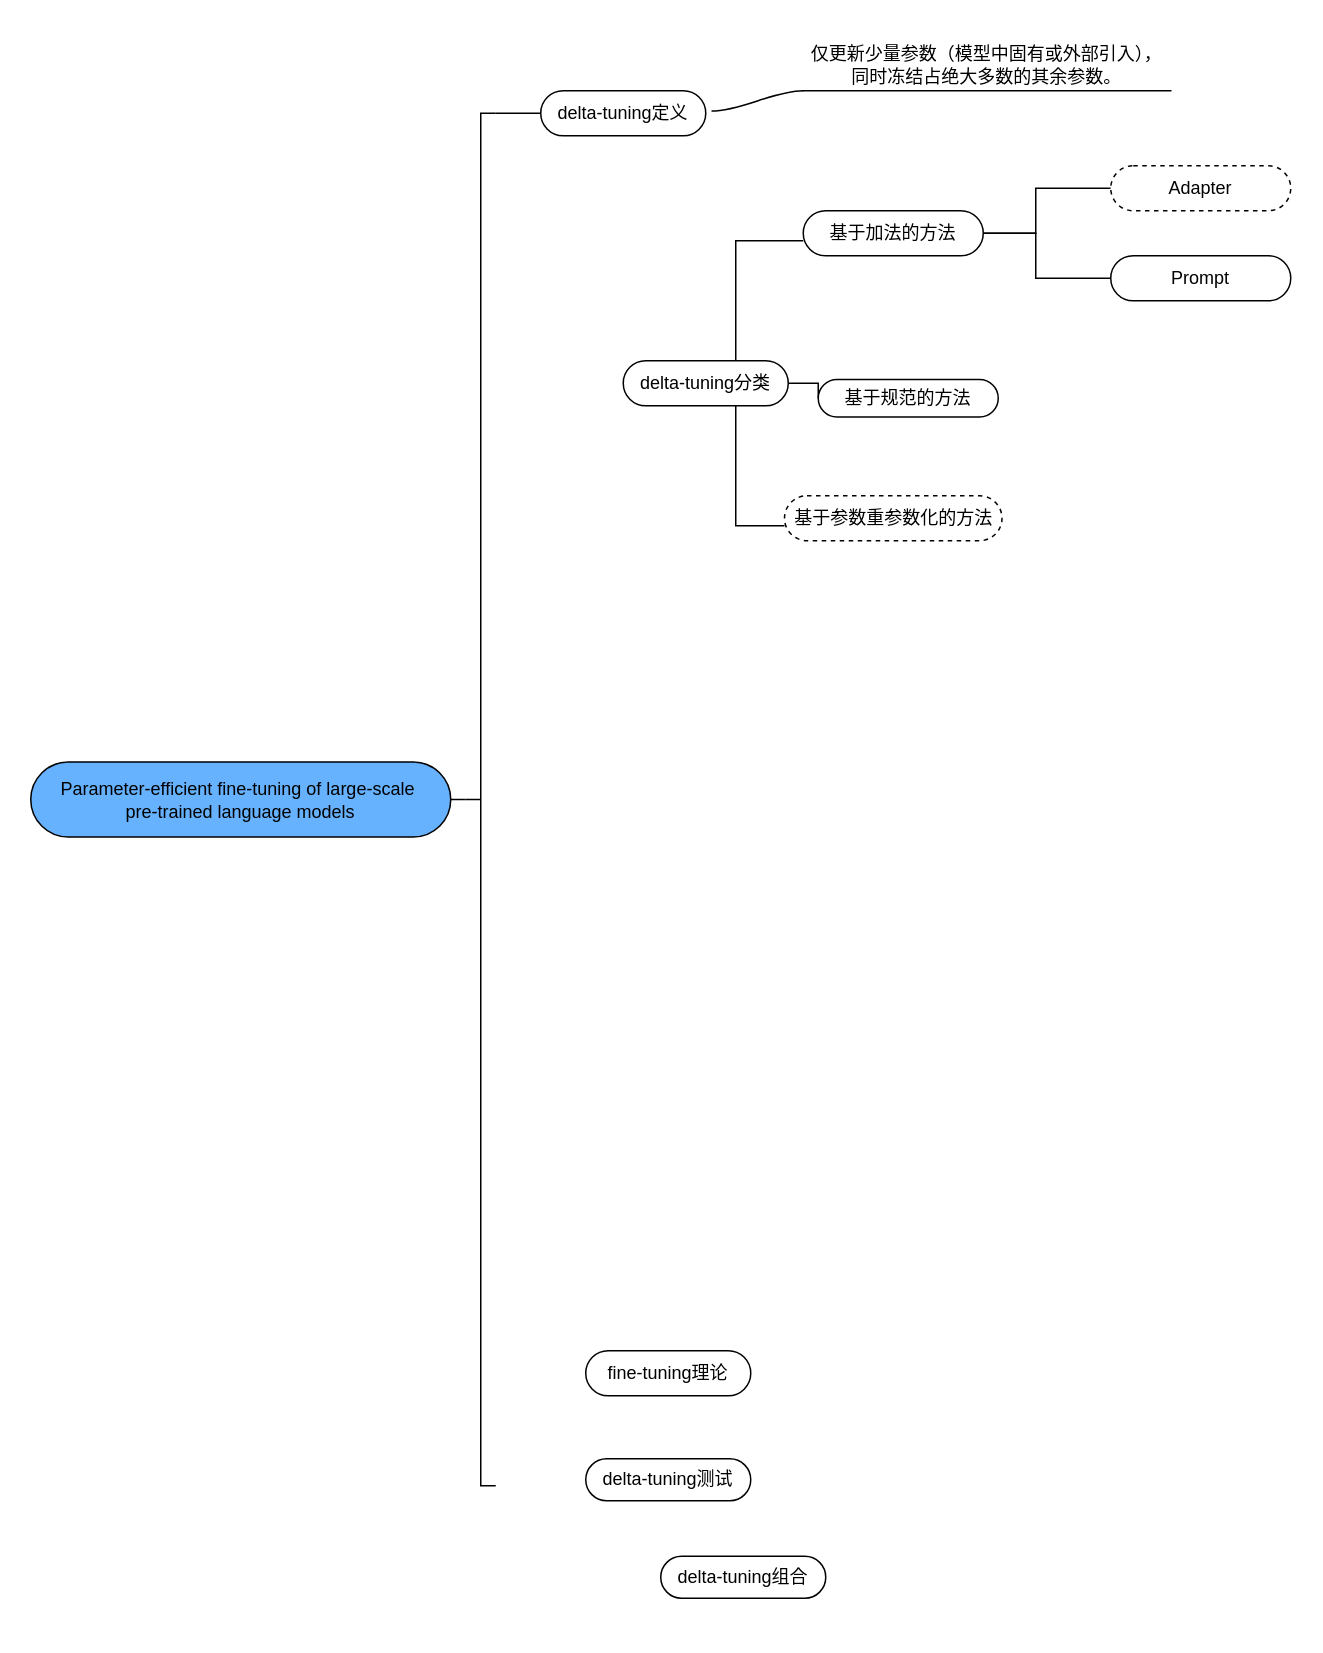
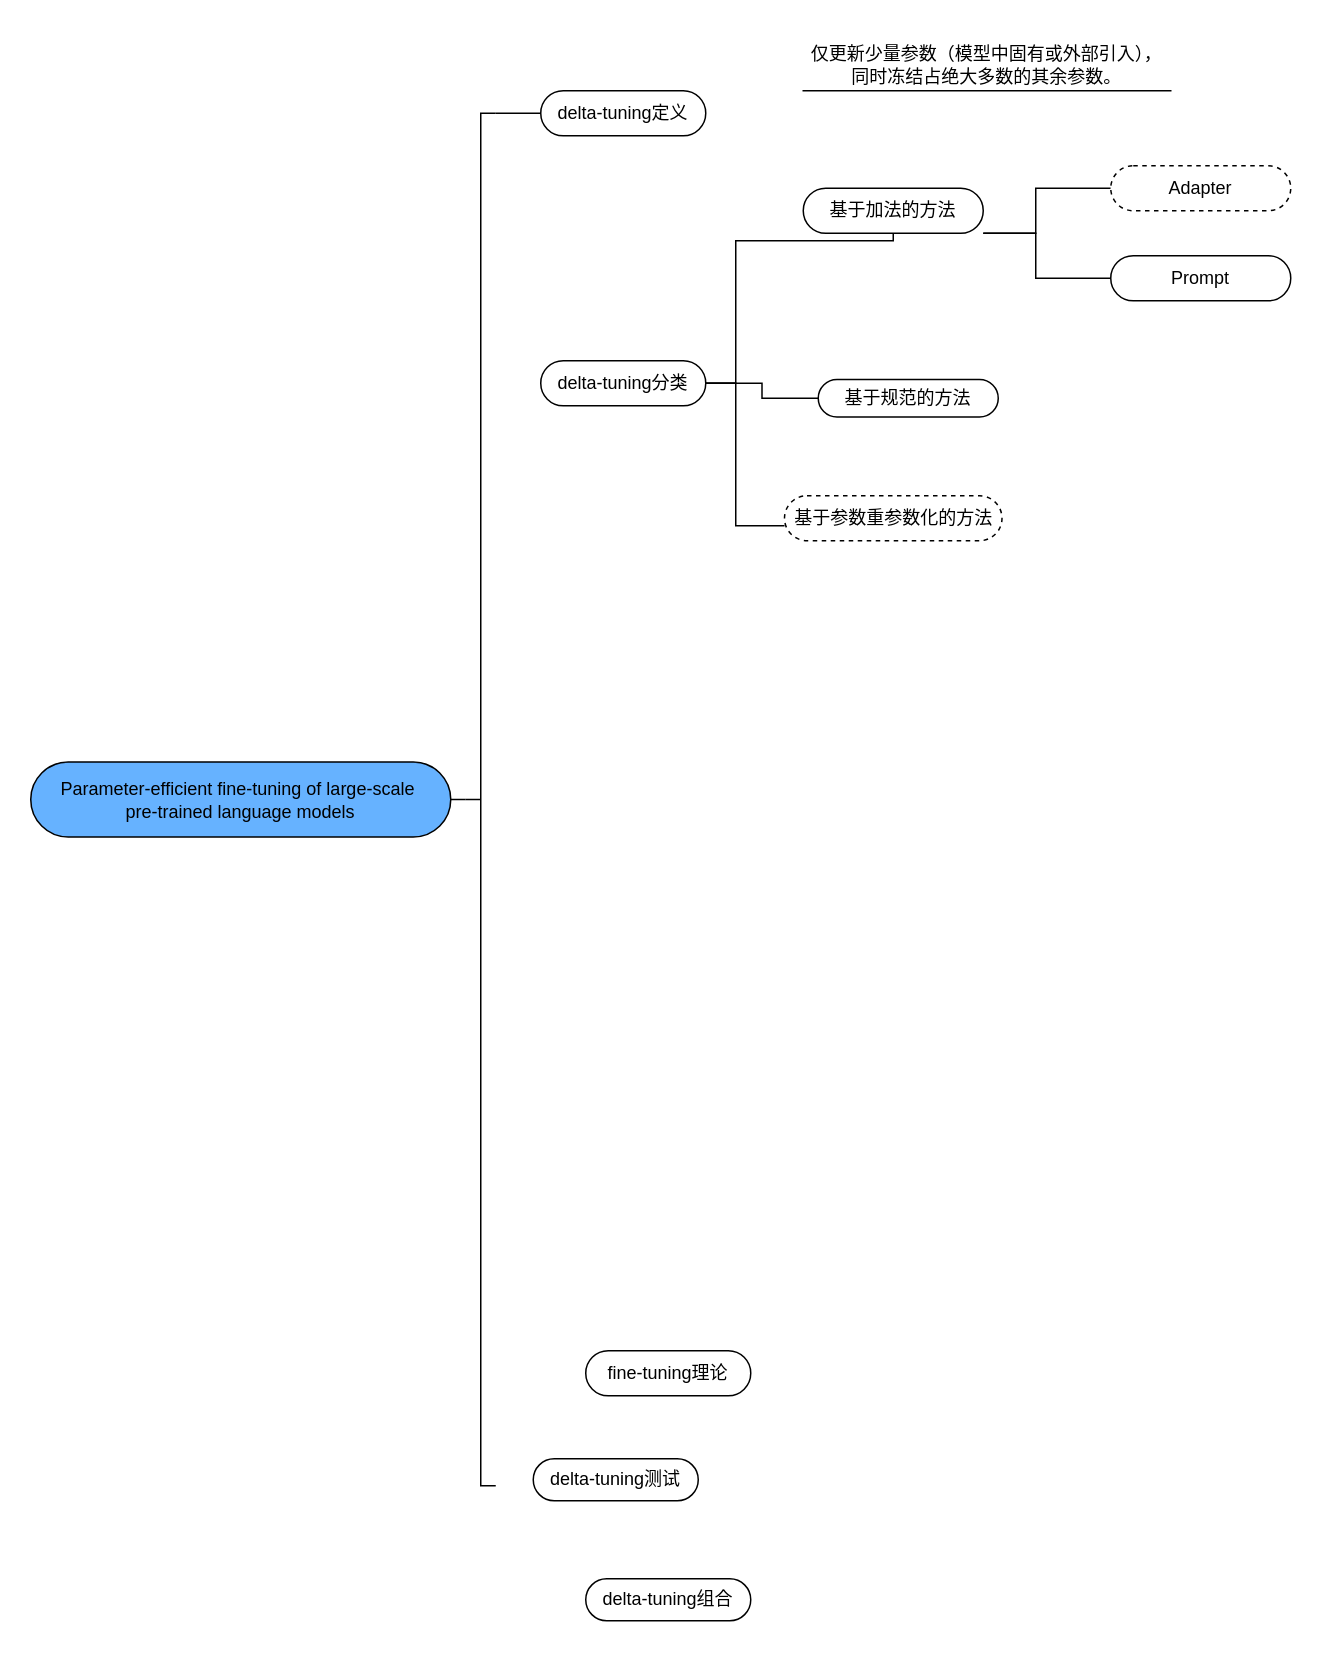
- <mxCell id="12" value="" style="edgeStyle=entityRelationEdgeStyle;startArrow=none;endArrow=none;segment=10;curved=1;sourcePerimeterSpacing=0;targetPerimeterSpacing=0;rounded=0;exitX=1.035;exitY=0.452;exitDx=0;exitDy=0;exitPerimeter=0;" edge="1" target="11" parent="1" source="3"><mxGeometry relative="1" as="geometry"><mxPoint x="470" y="80" as="sourcePoint" /></mxGeometry></mxCell>
- <mxCell id="15" value="基于加法的方法" style="whiteSpace=wrap;html=1;rounded=1;arcSize=50;strokeWidth=1;spacing=4;" vertex="1" parent="1"><mxGeometry x="535" y="140" width="120" height="30" as="geometry" /></mxCell>
+ <mxCell id="15" value="基于加法的方法" style="whiteSpace=wrap;html=1;rounded=1;arcSize=50;strokeWidth=1;spacing=4;" vertex="1" parent="1"><mxGeometry x="535" y="125" width="120" height="30" as="geometry" /></mxCell>
- <mxCell id="7" value="delta-tuning分类" style="whiteSpace=wrap;html=1;rounded=1;arcSize=50;strokeWidth=1;spacing=4;" vertex="1" parent="1"><mxGeometry x="415" y="240" width="110" height="30" as="geometry" /></mxCell>
+ <mxCell id="7" value="delta-tuning分类" style="whiteSpace=wrap;html=1;rounded=1;arcSize=50;strokeWidth=1;spacing=4;" vertex="1" parent="1"><mxGeometry x="360" y="240" width="110" height="30" as="geometry" /></mxCell>
- <mxCell id="8" value="delta-tuning测试" style="whiteSpace=wrap;html=1;rounded=1;arcSize=50;strokeWidth=1;spacing=4;" vertex="1" parent="1"><mxGeometry x="390" y="972" width="110" height="28" as="geometry" /></mxCell>
+ <mxCell id="8" value="delta-tuning测试" style="whiteSpace=wrap;html=1;rounded=1;arcSize=50;strokeWidth=1;spacing=4;" vertex="1" parent="1"><mxGeometry x="355" y="972" width="110" height="28" as="geometry" /></mxCell>
- <mxCell id="10" value="delta-tuning组合" style="whiteSpace=wrap;html=1;rounded=1;arcSize=50;strokeWidth=1;spacing=4;" vertex="1" parent="1"><mxGeometry x="440" y="1037" width="110" height="28" as="geometry" /></mxCell>
+ <mxCell id="10" value="delta-tuning组合" style="whiteSpace=wrap;html=1;rounded=1;arcSize=50;strokeWidth=1;spacing=4;" vertex="1" parent="1"><mxGeometry x="390" y="1052" width="110" height="28" as="geometry" /></mxCell>
